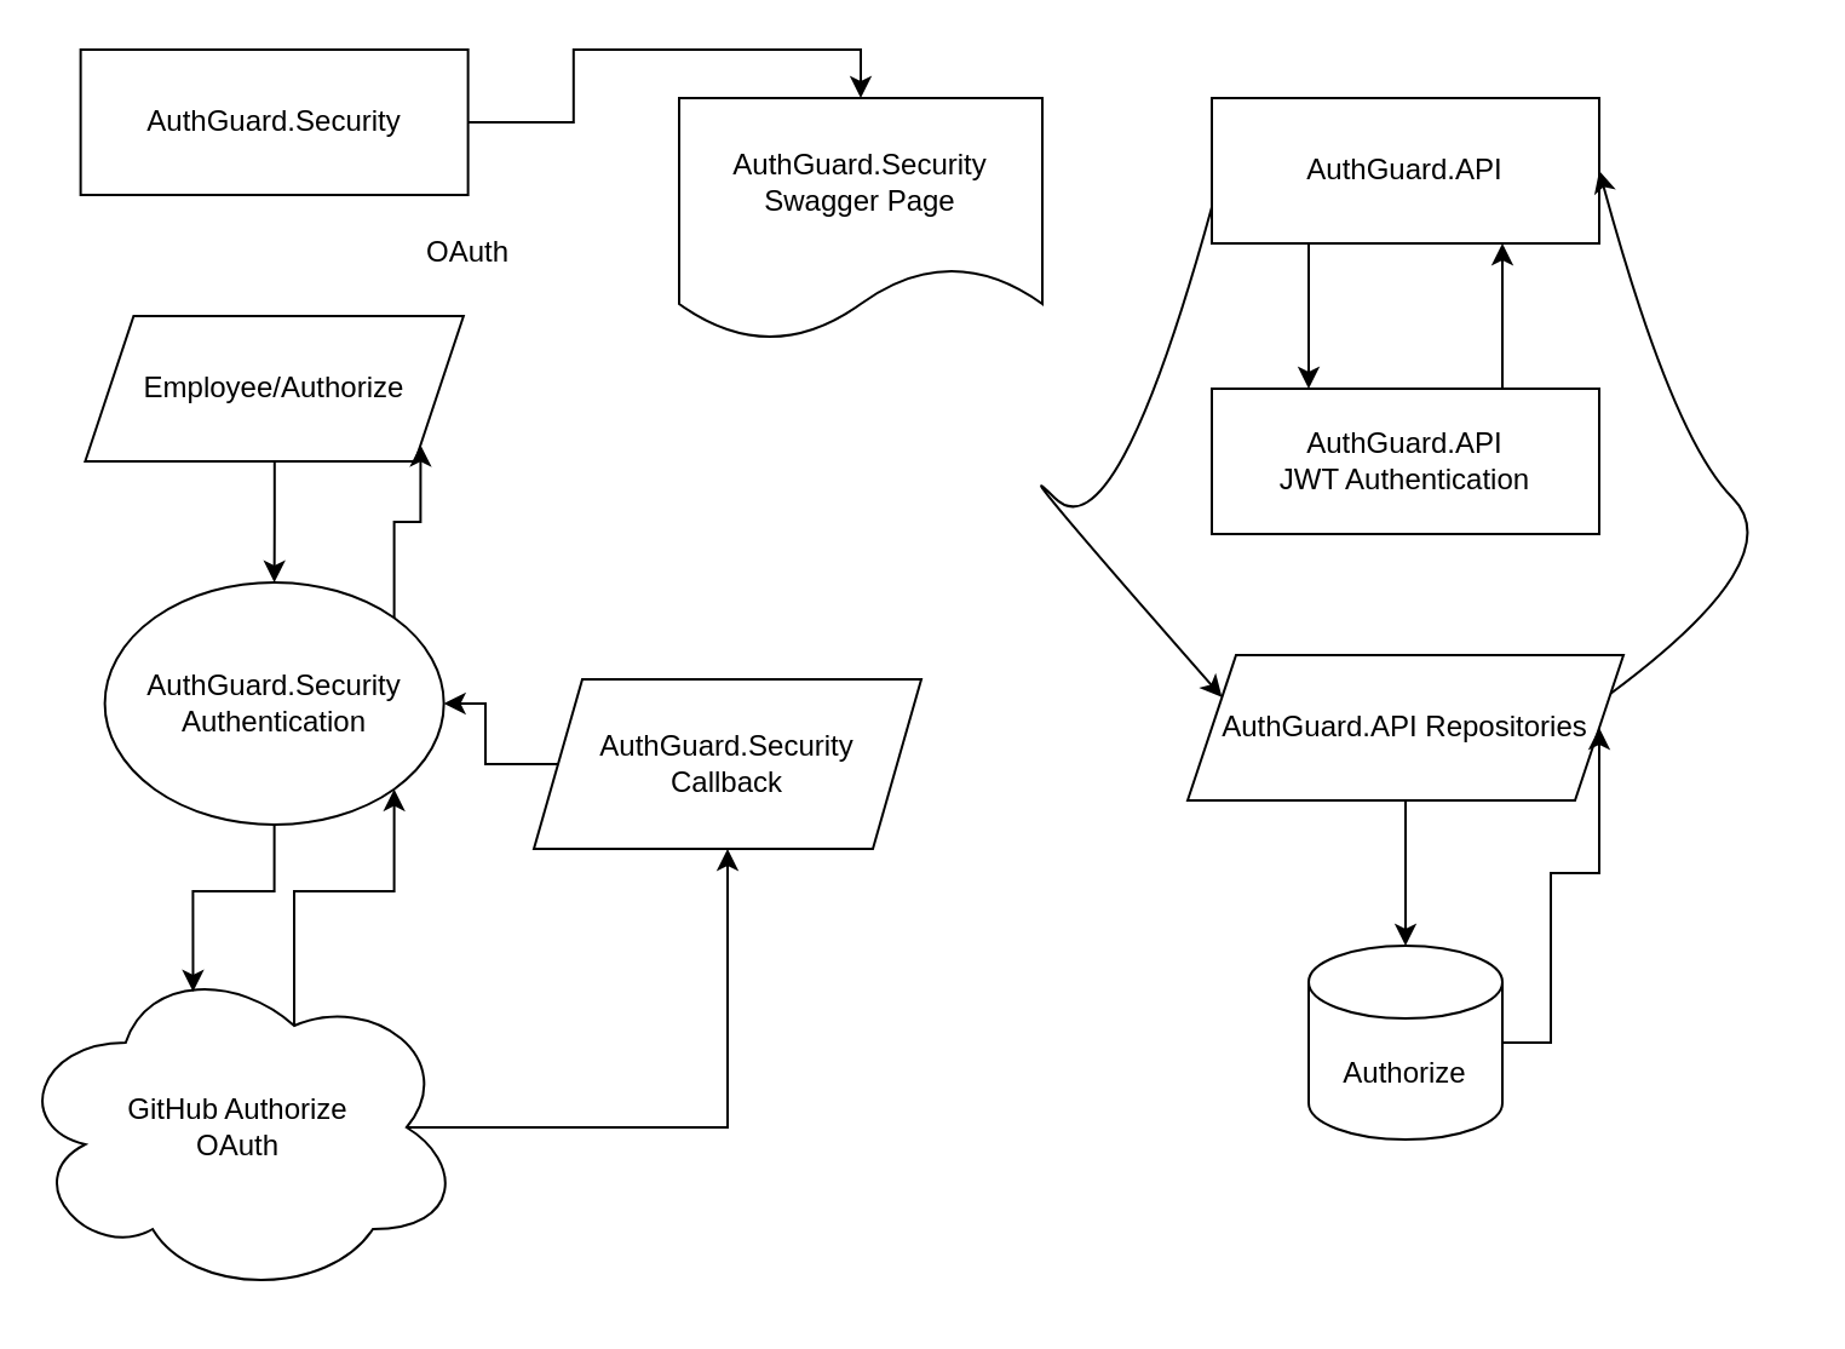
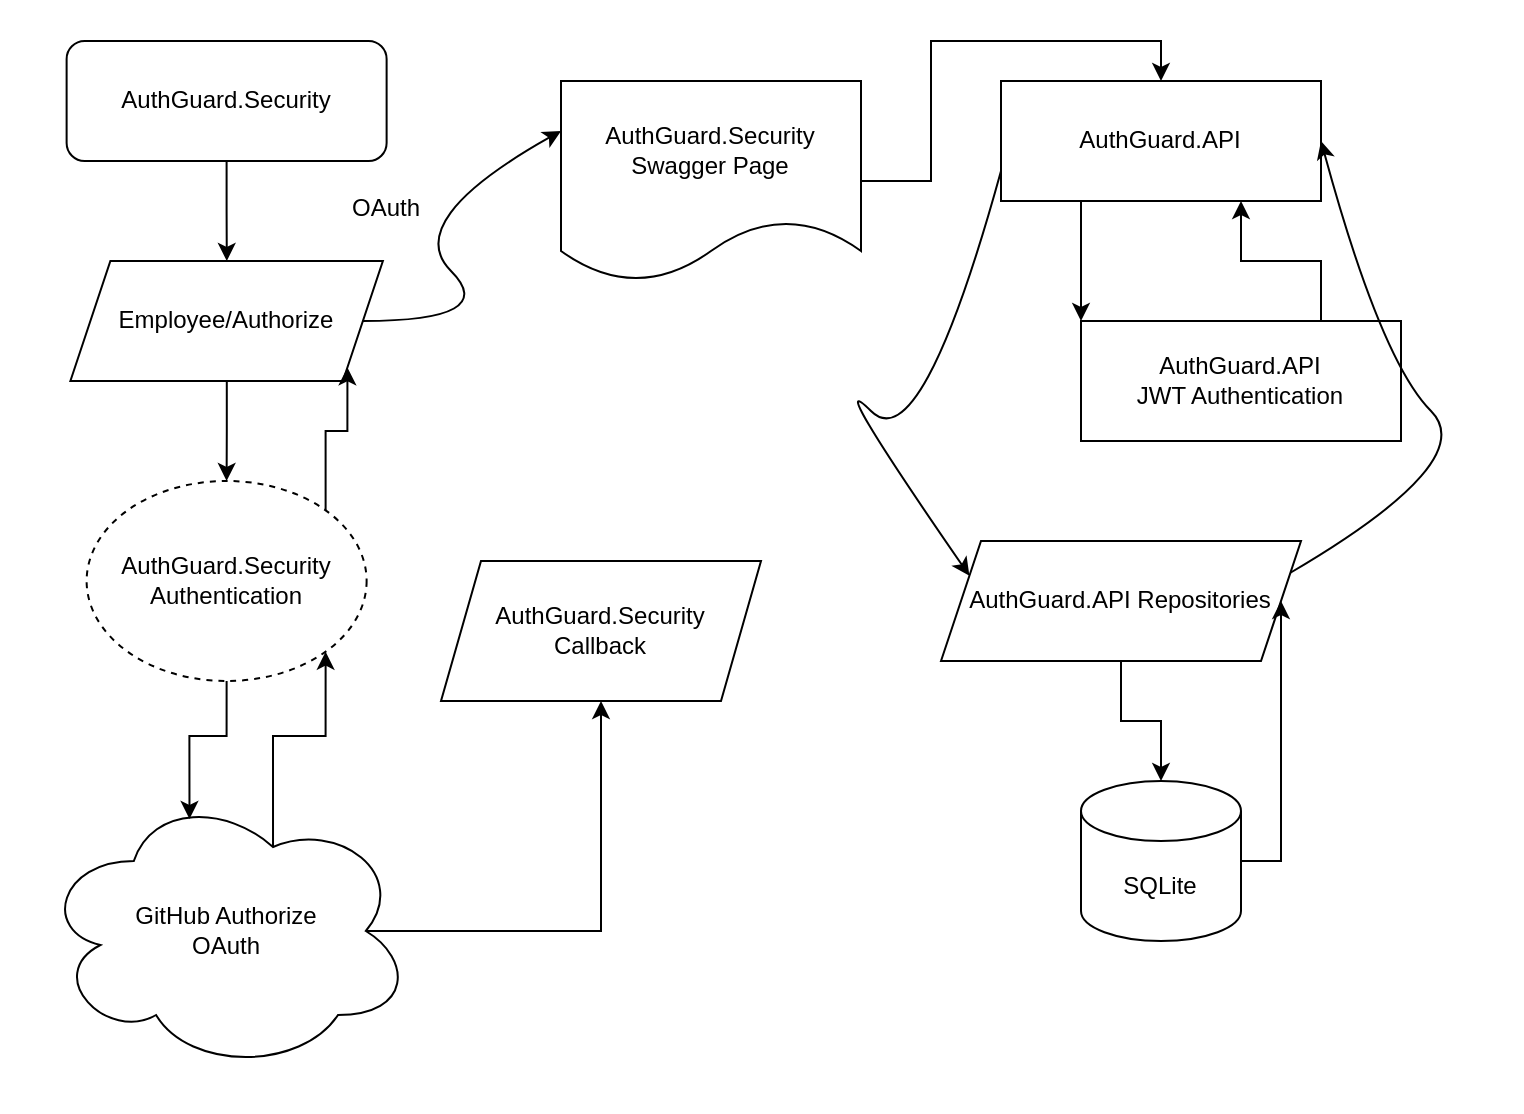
- <mxCell id="3" style="edgeStyle=orthogonalEdgeStyle;rounded=0;orthogonalLoop=1;jettySize=auto;html=1;entryX=0.5;entryY=0;entryDx=0;entryDy=0;" edge="1" parent="1" source="4" target="16"><mxGeometry relative="1" as="geometry" /></mxCell>
+ <mxCell id="15" style="edgeStyle=orthogonalEdgeStyle;rounded=0;orthogonalLoop=1;jettySize=auto;html=1;entryX=0.5;entryY=0;entryDx=0;entryDy=0;" edge="1" parent="1" source="16" target="6"><mxGeometry relative="1" as="geometry" /></mxCell>
- <mxCell id="4" value="AuthGuard.Security" style="rounded=0;whiteSpace=wrap;html=1;" vertex="1" parent="1"><mxGeometry x="32.81" y="20" width="160" height="60" as="geometry" /></mxCell>
+ <mxCell id="4" value="AuthGuard.Security" style="whiteSpace=wrap;html=1;rounded=1;" vertex="1" parent="1"><mxGeometry x="32.81" y="20" width="160" height="60" as="geometry" /></mxCell>
+ <mxCell id="2" style="edgeStyle=orthogonalEdgeStyle;rounded=0;orthogonalLoop=1;jettySize=auto;html=1;" edge="1" parent="1" source="4" target="11"><mxGeometry relative="1" as="geometry" /></mxCell>
+ <mxCell id="17" value="" style="curved=1;endArrow=classic;html=1;rounded=0;entryX=0;entryY=0.25;entryDx=0;entryDy=0;exitX=1;exitY=0.5;exitDx=0;exitDy=0;" edge="1" parent="1" source="11" target="16"><mxGeometry width="50" height="50" relative="1" as="geometry"><mxPoint x="200" y="160" as="sourcePoint" /><mxPoint x="250" y="110" as="targetPoint" /><Array as="points"><mxPoint x="250" y="160" /><mxPoint x="200" y="110" /></Array></mxGeometry></mxCell>
- <mxCell id="20" value="AuthGuard.API&lt;br&gt;JWT Authentication" style="whiteSpace=wrap;html=1;rounded=0;" vertex="1" parent="1"><mxGeometry x="500" y="160" width="160" height="60" as="geometry" /></mxCell>
+ <mxCell id="20" value="AuthGuard.API&lt;br&gt;JWT Authentication" style="whiteSpace=wrap;html=1;rounded=0;" vertex="1" parent="1"><mxGeometry x="540" y="160" width="160" height="60" as="geometry" /></mxCell>
- <mxCell id="14" value="AuthGuard.Security&lt;br&gt;Authentication" style="ellipse;whiteSpace=wrap;html=1;" vertex="1" parent="1"><mxGeometry x="42.81" y="240" width="140" height="100" as="geometry" /></mxCell>
+ <mxCell id="14" value="AuthGuard.Security&lt;br&gt;Authentication" style="ellipse;whiteSpace=wrap;html=1;dashed=1;" vertex="1" parent="1"><mxGeometry x="42.81" y="240" width="140" height="100" as="geometry" /></mxCell>
- <mxCell id="24" value="AuthGuard.API Repositories" style="shape=parallelogram;perimeter=parallelogramPerimeter;whiteSpace=wrap;html=1;fixedSize=1;" vertex="1" parent="1"><mxGeometry x="490" y="270" width="180" height="60" as="geometry" /></mxCell>
+ <mxCell id="24" value="AuthGuard.API Repositories" style="shape=parallelogram;perimeter=parallelogramPerimeter;whiteSpace=wrap;html=1;fixedSize=1;" vertex="1" parent="1"><mxGeometry x="470" y="270" width="180" height="60" as="geometry" /></mxCell>
- <mxCell id="21" style="edgeStyle=orthogonalEdgeStyle;rounded=0;orthogonalLoop=1;jettySize=auto;html=1;entryX=1;entryY=0.5;entryDx=0;entryDy=0;" edge="1" parent="1" source="22" target="14"><mxGeometry relative="1" as="geometry" /></mxCell>
- <mxCell id="26" value="Authorize" style="shape=cylinder3;whiteSpace=wrap;html=1;boundedLbl=1;backgroundOutline=1;size=15;" vertex="1" parent="1"><mxGeometry x="540" y="390" width="80" height="80" as="geometry" /></mxCell>
+ <mxCell id="26" value="SQLite" style="shape=cylinder3;whiteSpace=wrap;html=1;boundedLbl=1;backgroundOutline=1;size=15;" vertex="1" parent="1"><mxGeometry x="540" y="390" width="80" height="80" as="geometry" /></mxCell>
- <mxCell id="9" value="GitHub Authorize &lt;br&gt;OAuth" style="ellipse;shape=cloud;whiteSpace=wrap;html=1;" vertex="1" parent="1"><mxGeometry x="5" y="395" width="185.62" height="140" as="geometry" /></mxCell>
+ <mxCell id="9" value="GitHub Authorize &lt;br&gt;OAuth" style="ellipse;shape=cloud;whiteSpace=wrap;html=1;" vertex="1" parent="1"><mxGeometry x="20" y="395" width="185.62" height="140" as="geometry" /></mxCell>
